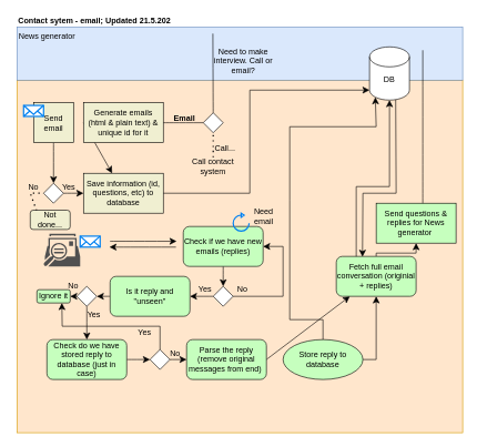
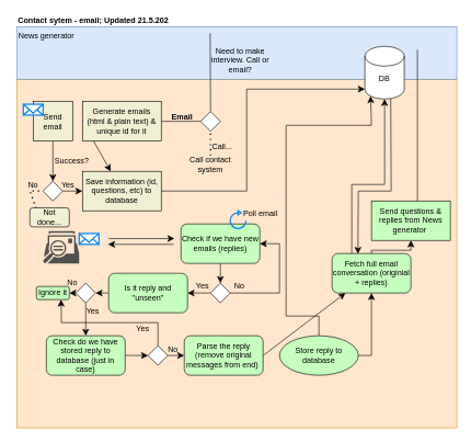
+ <mxCell id="51" value="Success?" style="text;html=1;align=center;verticalAlign=middle;whiteSpace=wrap;rounded=0;" vertex="1" parent="1"><mxGeometry x="79" y="230" width="60" height="30" as="geometry" /></mxCell>
- <mxCell id="65" value="Need email" style="text;html=1;align=center;verticalAlign=middle;whiteSpace=wrap;rounded=0;" vertex="1" parent="1"><mxGeometry x="366" y="310" width="60" height="30" as="geometry" /></mxCell>
+ <mxCell id="65" value="Poll email" style="text;html=1;align=center;verticalAlign=middle;whiteSpace=wrap;rounded=0;" vertex="1" parent="1"><mxGeometry x="366" y="310" width="60" height="30" as="geometry" /></mxCell>
- <mxCell id="62" value="Send questions &amp;amp; replies for News generator&amp;nbsp;" style="rounded=0;whiteSpace=wrap;html=1;fillColor=#C6FFBE;" vertex="1" parent="1"><mxGeometry x="565" y="305" width="120" height="60" as="geometry" /></mxCell>
+ <mxCell id="62" value="Send questions &amp;amp; replies from News generator&amp;nbsp;" style="rounded=0;whiteSpace=wrap;html=1;fillColor=#C6FFBE;" vertex="1" parent="1"><mxGeometry x="565" y="305" width="120" height="60" as="geometry" /></mxCell>
